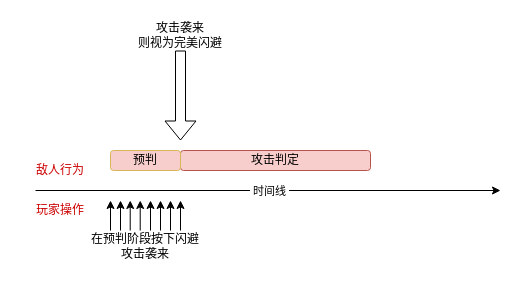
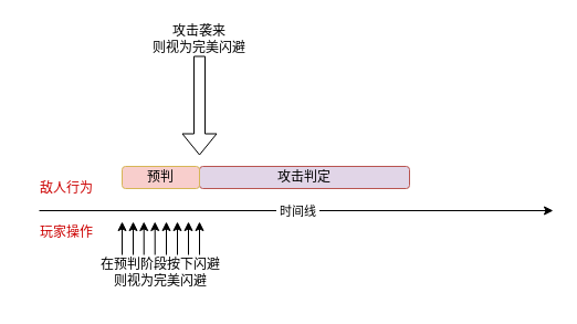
- <mxCell id="4" value="攻击判定" style="rounded=1;whiteSpace=wrap;html=1;fillColor=#f8cecc;strokeColor=#b85450;" parent="1" vertex="1"><mxGeometry x="180" y="150" width="190" height="20" as="geometry" /></mxCell>
+ <mxCell id="4" value="攻击判定" style="rounded=1;whiteSpace=wrap;html=1;fillColor=#e1d5e7;strokeColor=#b85450;" parent="1" vertex="1"><mxGeometry x="180" y="150" width="190" height="20" as="geometry" /></mxCell>
- <mxCell id="9" value="在预判阶段按下闪避&lt;br&gt;攻击袭来" style="text;html=1;strokeColor=none;fillColor=none;align=center;verticalAlign=middle;whiteSpace=wrap;rounded=0;" parent="1" vertex="1"><mxGeometry x="55" y="220" width="180" height="51" as="geometry" /></mxCell>
+ <mxCell id="9" value="在预判阶段按下闪避&lt;br&gt;则视为完美闪避" style="text;html=1;strokeColor=none;fillColor=none;align=center;verticalAlign=middle;whiteSpace=wrap;rounded=0;" parent="1" vertex="1"><mxGeometry x="55" y="220" width="180" height="51" as="geometry" /></mxCell>
